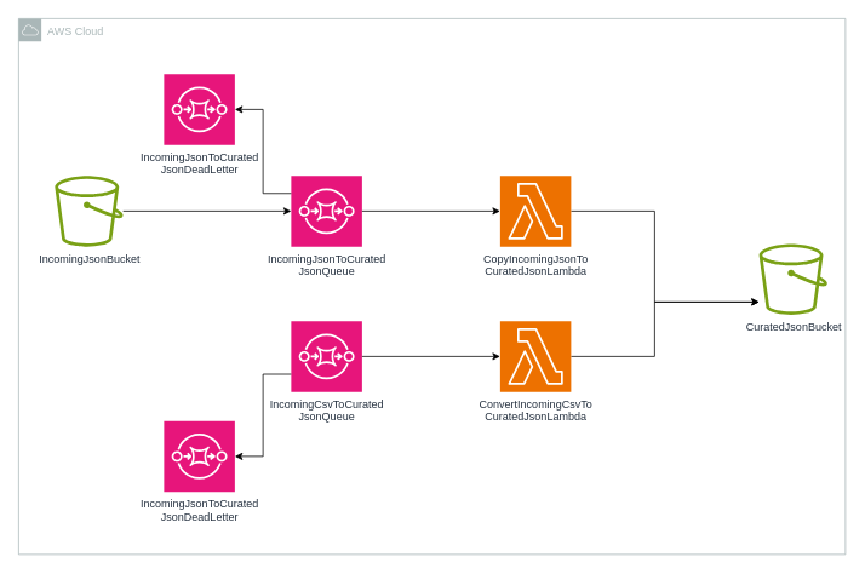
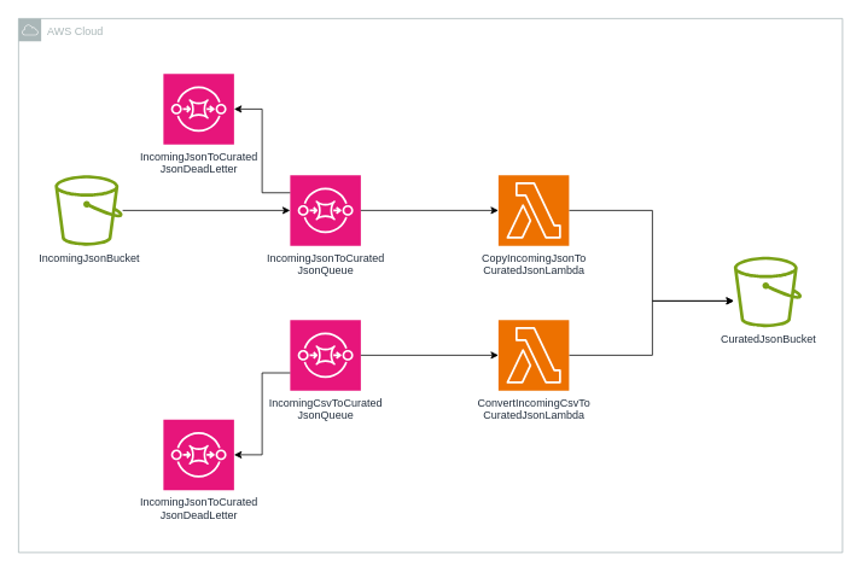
- <mxCell id="17" value="CuratedJsonBucket" style="sketch=0;outlineConnect=0;fontColor=#232F3E;gradientColor=none;fillColor=#7AA116;strokeColor=none;dashed=0;verticalLabelPosition=bottom;verticalAlign=top;align=center;html=1;fontSize=12;fontStyle=0;aspect=fixed;pointerEvents=1;shape=mxgraph.aws4.bucket;" parent="1" vertex="1"><mxGeometry x="835" y="268" width="75" height="78" as="geometry" /></mxCell>
+ <mxCell id="17" value="CuratedJsonBucket" style="sketch=0;outlineConnect=0;fontColor=#232F3E;gradientColor=none;fillColor=#7AA116;strokeColor=none;dashed=0;verticalLabelPosition=bottom;verticalAlign=top;align=center;html=1;fontSize=12;fontStyle=0;aspect=fixed;pointerEvents=1;shape=mxgraph.aws4.bucket;" parent="1" vertex="1"><mxGeometry x="810" y="283" width="75" height="78" as="geometry" /></mxCell>
